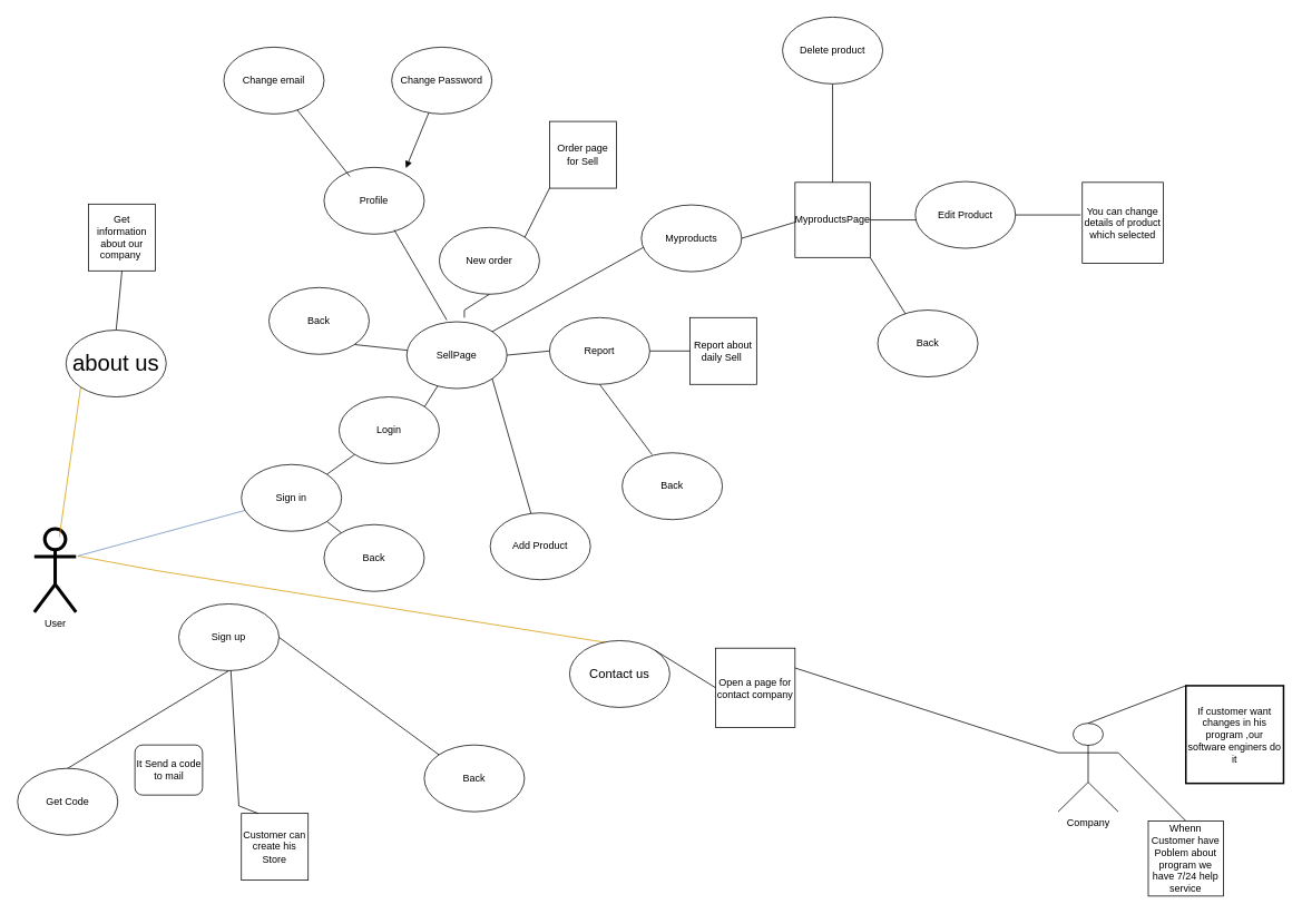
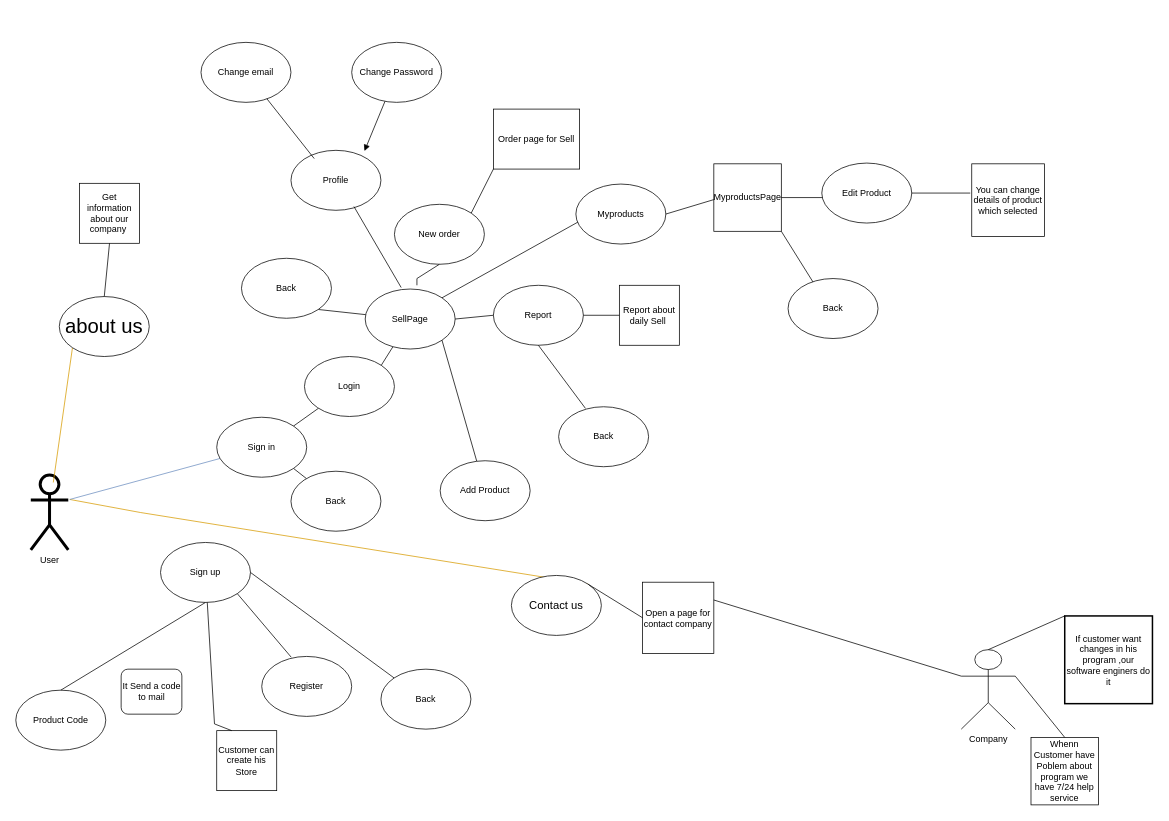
- <mxCell id="48" value="Delete product" style="ellipse;whiteSpace=wrap;html=1;" vertex="1" parent="1"><mxGeometry x="936" y="20" width="120" height="80" as="geometry" /></mxCell>
- <mxCell id="47" value="" style="endArrow=none;html=1;rounded=0;entryX=0.5;entryY=0;entryDx=0;entryDy=0;exitX=0.5;exitY=1;exitDx=0;exitDy=0;" edge="1" parent="1" source="48" target="38"><mxGeometry width="50" height="50" relative="1" as="geometry"><mxPoint x="987" y="83" as="sourcePoint" /><mxPoint x="587" y="137" as="targetPoint" /></mxGeometry></mxCell>
- <mxCell id="27" value="Order page for Sell" style="whiteSpace=wrap;html=1;aspect=fixed;" vertex="1" parent="1"><mxGeometry x="657" y="145" width="80" height="80" as="geometry" /></mxCell>
+ <mxCell id="27" value="Order page for Sell" style="whiteSpace=wrap;html=1;aspect=fixed;" vertex="1" parent="1"><mxGeometry x="657" y="145" width="115" height="80" as="geometry" /></mxCell>
+ <mxCell id="8" value="" style="endArrow=none;html=1;rounded=0;exitX=1;exitY=1;exitDx=0;exitDy=0;entryX=0.328;entryY=0.013;entryDx=0;entryDy=0;entryPerimeter=0;" edge="1" parent="1" source="7" target="9"><mxGeometry width="50" height="50" relative="1" as="geometry"><mxPoint x="483" y="673" as="sourcePoint" /><mxPoint x="339" y="848" as="targetPoint" /></mxGeometry></mxCell>
+ <mxCell id="9" value="Register" style="ellipse;whiteSpace=wrap;html=1;" vertex="1" parent="1"><mxGeometry x="348" y="875" width="120" height="80" as="geometry" /></mxCell>
- <mxCell id="53" value="Company" style="shape=umlActor;verticalLabelPosition=bottom;verticalAlign=top;html=1;outlineConnect=0;" vertex="1" parent="1"><mxGeometry x="1266" y="866" width="72" height="106" as="geometry" /></mxCell>
+ <mxCell id="53" value="Company" style="shape=umlActor;verticalLabelPosition=bottom;verticalAlign=top;html=1;outlineConnect=0;" vertex="1" parent="1"><mxGeometry x="1281" y="866" width="72" height="106" as="geometry" /></mxCell>
- <mxCell id="10" value="Get Code" style="ellipse;whiteSpace=wrap;html=1;" vertex="1" parent="1"><mxGeometry x="20" y="920" width="120" height="80" as="geometry" /></mxCell>
+ <mxCell id="10" value="Product Code" style="ellipse;whiteSpace=wrap;html=1;" vertex="1" parent="1"><mxGeometry x="20" y="920" width="120" height="80" as="geometry" /></mxCell>
